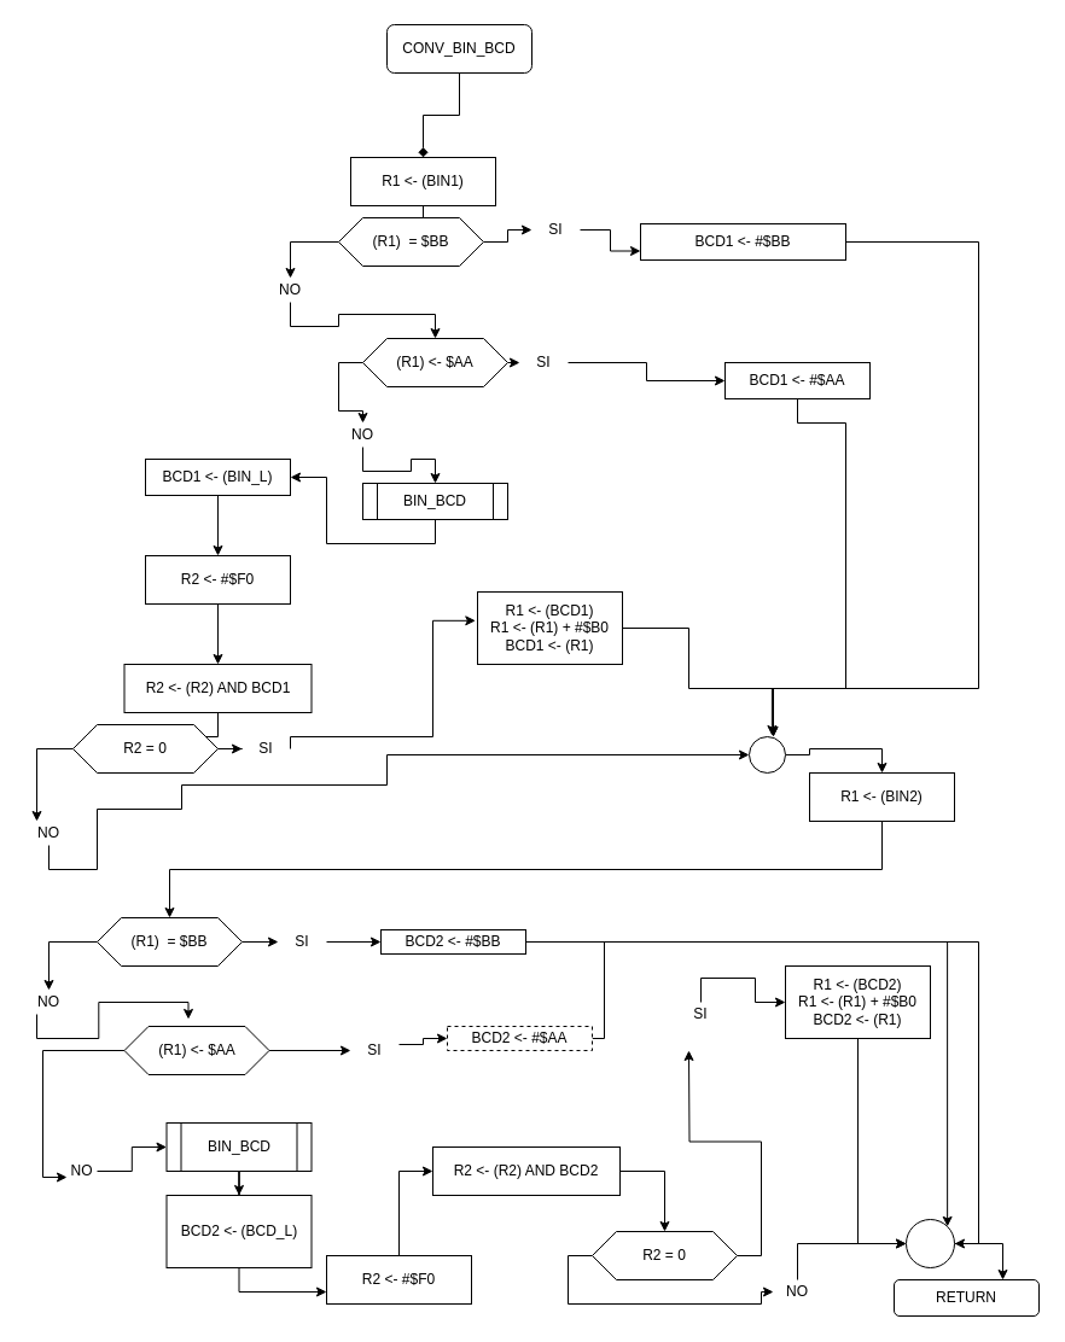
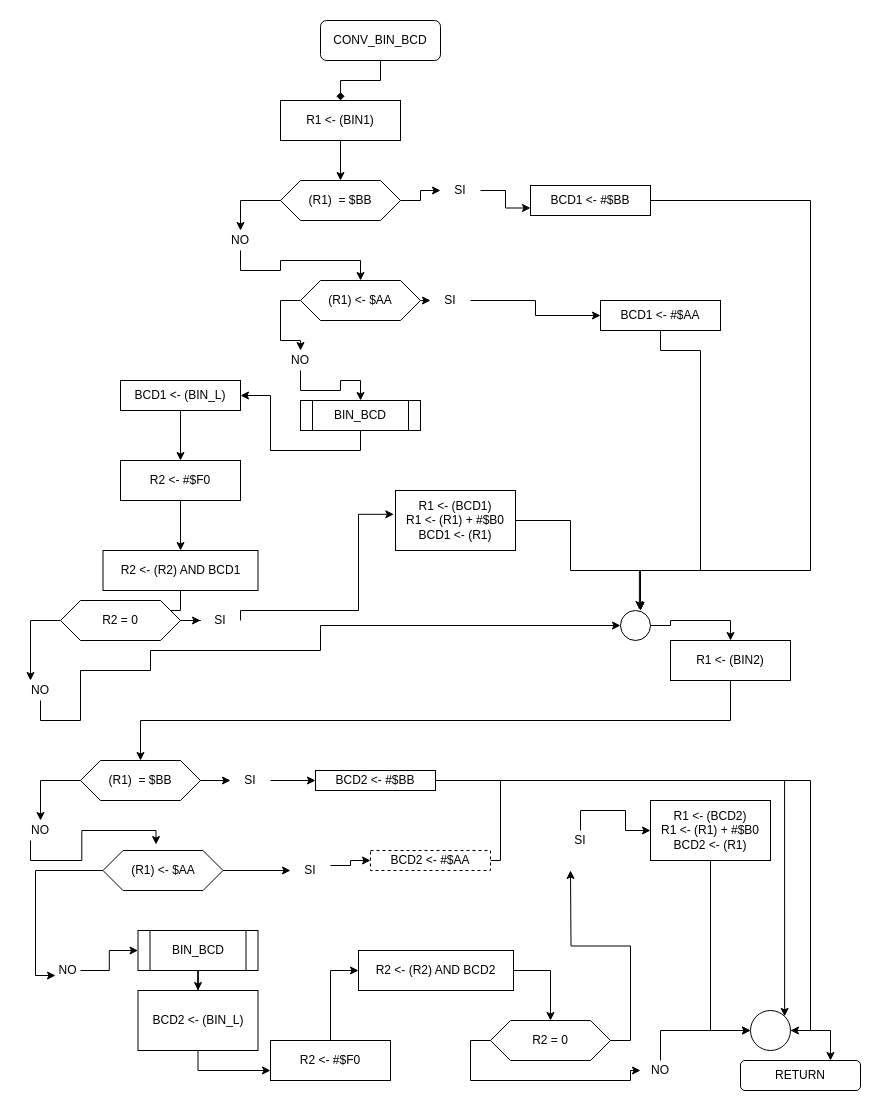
- <mxCell id="5" value="R1 &amp;lt;- (BIN1)" style="rounded=0;whiteSpace=wrap;html=1;" vertex="1" parent="1"><mxGeometry x="290" y="130" width="120" height="40" as="geometry" /></mxCell>
+ <mxCell id="5" value="R1 &amp;lt;- (BIN1)" style="rounded=0;whiteSpace=wrap;html=1;" vertex="1" parent="1"><mxGeometry x="280" y="100" width="120" height="40" as="geometry" /></mxCell>
- <mxCell id="71" value="BCD1 &amp;lt;- #$BB" style="rounded=0;whiteSpace=wrap;html=1;" vertex="1" parent="1"><mxGeometry x="530" y="185" width="170" height="30" as="geometry" /></mxCell>
+ <mxCell id="71" value="BCD1 &amp;lt;- #$BB" style="rounded=0;whiteSpace=wrap;html=1;" vertex="1" parent="1"><mxGeometry x="530" y="185" width="120" height="30" as="geometry" /></mxCell>
- <mxCell id="50" value="BCD2 &amp;lt;- (BCD_L)" style="rounded=0;whiteSpace=wrap;html=1;" vertex="1" parent="1"><mxGeometry x="137.5" y="990" width="120" height="60" as="geometry" /></mxCell>
+ <mxCell id="50" value="BCD2 &amp;lt;- (BIN_L)" style="rounded=0;whiteSpace=wrap;html=1;" vertex="1" parent="1"><mxGeometry x="137.5" y="990" width="120" height="60" as="geometry" /></mxCell>
